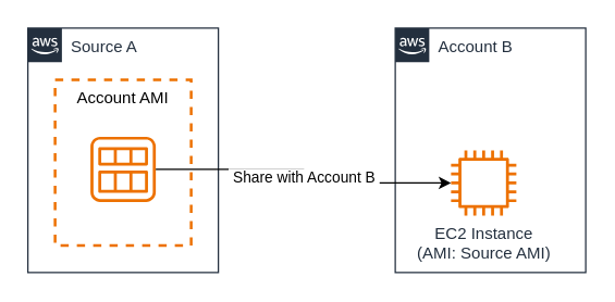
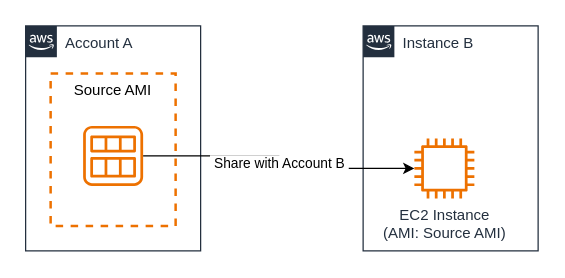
- <mxCell id="2" value="Source A" style="points=[[0,0],[0.25,0],[0.5,0],[0.75,0],[1,0],[1,0.25],[1,0.5],[1,0.75],[1,1],[0.75,1],[0.5,1],[0.25,1],[0,1],[0,0.75],[0,0.5],[0,0.25]];outlineConnect=0;gradientColor=none;html=1;whiteSpace=wrap;fontSize=12;fontStyle=0;container=1;pointerEvents=0;collapsible=0;recursiveResize=0;shape=mxgraph.aws4.group;grIcon=mxgraph.aws4.group_aws_cloud_alt;strokeColor=#232F3E;fillColor=none;verticalAlign=top;align=left;spacingLeft=30;fontColor=#232F3E;dashed=0;" vertex="1" parent="1"><mxGeometry x="20" y="20" width="140" height="180" as="geometry" /></mxCell>
+ <mxCell id="2" value="Account A" style="points=[[0,0],[0.25,0],[0.5,0],[0.75,0],[1,0],[1,0.25],[1,0.5],[1,0.75],[1,1],[0.75,1],[0.5,1],[0.25,1],[0,1],[0,0.75],[0,0.5],[0,0.25]];outlineConnect=0;gradientColor=none;html=1;whiteSpace=wrap;fontSize=12;fontStyle=0;container=1;pointerEvents=0;collapsible=0;recursiveResize=0;shape=mxgraph.aws4.group;grIcon=mxgraph.aws4.group_aws_cloud_alt;strokeColor=#232F3E;fillColor=none;verticalAlign=top;align=left;spacingLeft=30;fontColor=#232F3E;dashed=0;" vertex="1" parent="1"><mxGeometry x="20" y="20" width="140" height="180" as="geometry" /></mxCell>
- <mxCell id="5" value="Account B" style="points=[[0,0],[0.25,0],[0.5,0],[0.75,0],[1,0],[1,0.25],[1,0.5],[1,0.75],[1,1],[0.75,1],[0.5,1],[0.25,1],[0,1],[0,0.75],[0,0.5],[0,0.25]];outlineConnect=0;gradientColor=none;html=1;whiteSpace=wrap;fontSize=12;fontStyle=0;container=1;pointerEvents=0;collapsible=0;recursiveResize=0;shape=mxgraph.aws4.group;grIcon=mxgraph.aws4.group_aws_cloud_alt;strokeColor=#232F3E;fillColor=none;verticalAlign=top;align=left;spacingLeft=30;fontColor=#232F3E;dashed=0;" vertex="1" parent="1"><mxGeometry x="290" y="20" width="140" height="180" as="geometry" /></mxCell>
+ <mxCell id="5" value="Instance B" style="points=[[0,0],[0.25,0],[0.5,0],[0.75,0],[1,0],[1,0.25],[1,0.5],[1,0.75],[1,1],[0.75,1],[0.5,1],[0.25,1],[0,1],[0,0.75],[0,0.5],[0,0.25]];outlineConnect=0;gradientColor=none;html=1;whiteSpace=wrap;fontSize=12;fontStyle=0;container=1;pointerEvents=0;collapsible=0;recursiveResize=0;shape=mxgraph.aws4.group;grIcon=mxgraph.aws4.group_aws_cloud_alt;strokeColor=#232F3E;fillColor=none;verticalAlign=top;align=left;spacingLeft=30;fontColor=#232F3E;dashed=0;" vertex="1" parent="1"><mxGeometry x="290" y="20" width="140" height="180" as="geometry" /></mxCell>
- <mxCell id="3" value="Account AMI" style="rounded=0;whiteSpace=wrap;html=1;dashed=1;fillColor=none;verticalAlign=top;strokeColor=#ED7100;strokeWidth=2;" vertex="1" parent="2"><mxGeometry x="20" y="38" width="100" height="122" as="geometry" /></mxCell>
+ <mxCell id="3" value="Source AMI" style="rounded=0;whiteSpace=wrap;html=1;dashed=1;fillColor=none;verticalAlign=top;strokeColor=#ED7100;strokeWidth=2;" vertex="1" parent="2"><mxGeometry x="20" y="38" width="100" height="122" as="geometry" /></mxCell>
